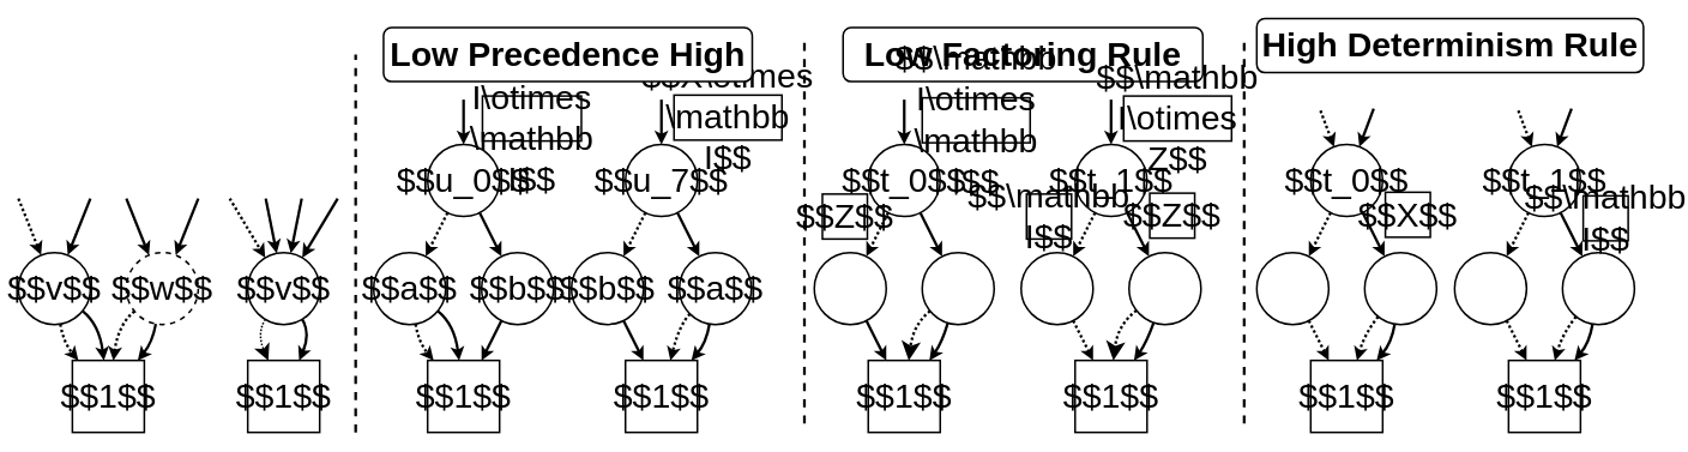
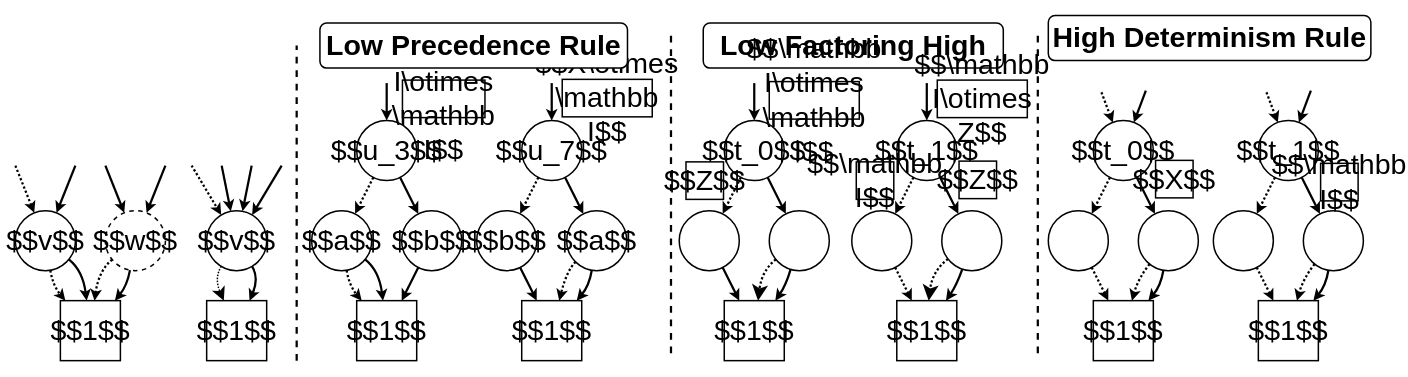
- <mxCell id="50" value="&lt;font style=&quot;font-size: 38px&quot;&gt;Low Precedence High&lt;/font&gt;" style="rounded=1;whiteSpace=wrap;html=1;fontSize=24;strokeWidth=2;fontStyle=1" parent="1" vertex="1"><mxGeometry x="426" y="30" width="410" height="60" as="geometry" /></mxCell>
+ <mxCell id="50" value="&lt;font style=&quot;font-size: 38px&quot;&gt;Low Precedence Rule&lt;/font&gt;" style="rounded=1;whiteSpace=wrap;html=1;fontSize=24;strokeWidth=2;fontStyle=1" parent="1" vertex="1"><mxGeometry x="426" y="30" width="410" height="60" as="geometry" /></mxCell>
- <mxCell id="68" value="&lt;font style=&quot;font-size: 38px&quot;&gt;Low Factoring Rule&lt;/font&gt;" style="rounded=1;whiteSpace=wrap;html=1;fontSize=24;strokeWidth=2;fontStyle=1" parent="1" vertex="1"><mxGeometry x="937" y="30" width="400" height="60" as="geometry" /></mxCell>
+ <mxCell id="68" value="&lt;font style=&quot;font-size: 38px&quot;&gt;Low Factoring High&lt;/font&gt;" style="rounded=1;whiteSpace=wrap;html=1;fontSize=24;strokeWidth=2;fontStyle=1" parent="1" vertex="1"><mxGeometry x="937" y="30" width="400" height="60" as="geometry" /></mxCell>
- <mxCell id="29" value="$$u_0$$" style="ellipse;whiteSpace=wrap;html=1;aspect=fixed;strokeWidth=2;fontSize=38;" parent="1" vertex="1"><mxGeometry x="475" y="160" width="80" height="80" as="geometry" /></mxCell>
+ <mxCell id="29" value="$$u_3$$" style="ellipse;whiteSpace=wrap;html=1;aspect=fixed;strokeWidth=2;fontSize=38;" parent="1" vertex="1"><mxGeometry x="475" y="160" width="80" height="80" as="geometry" /></mxCell>
